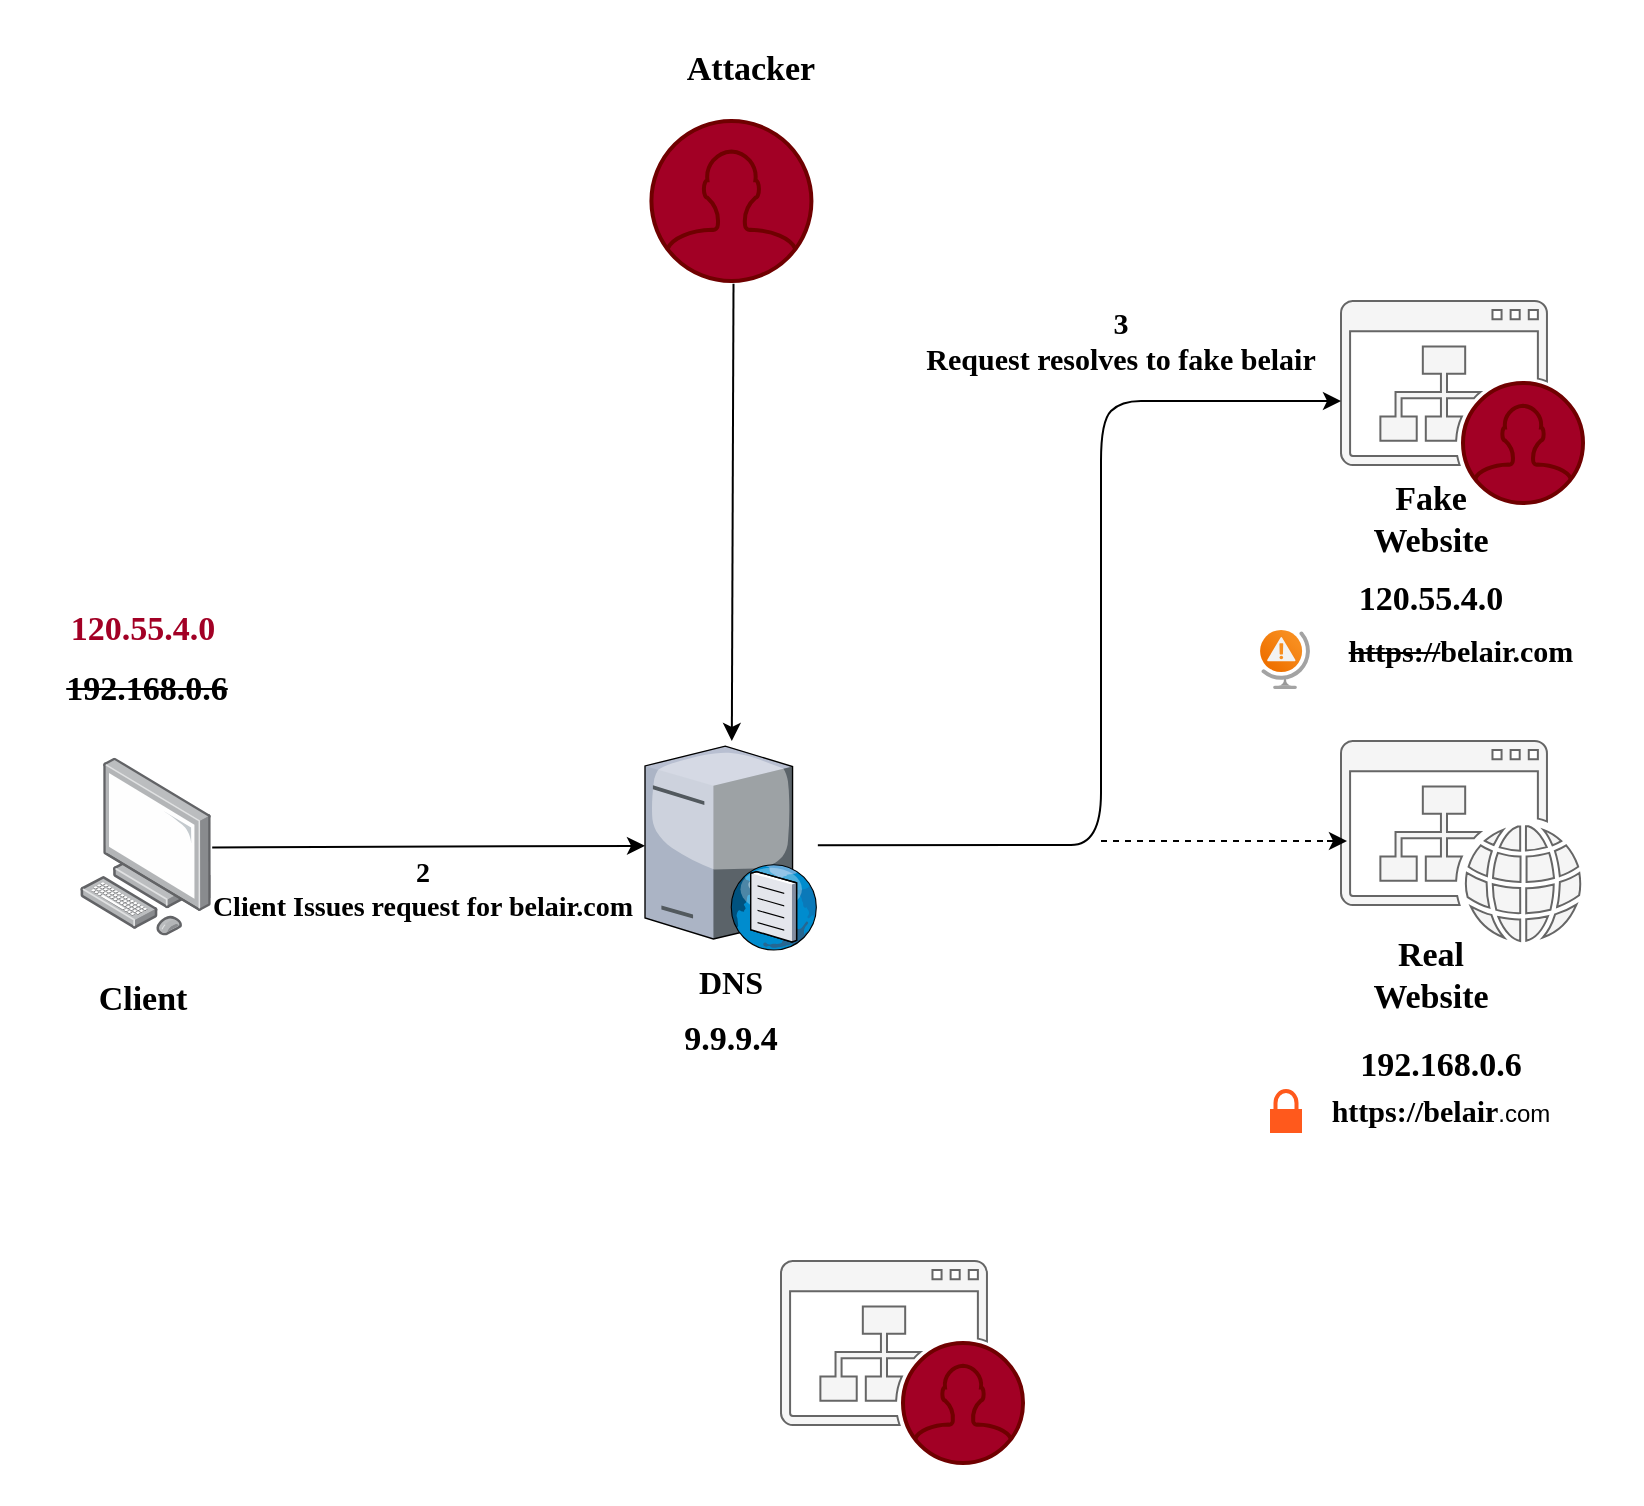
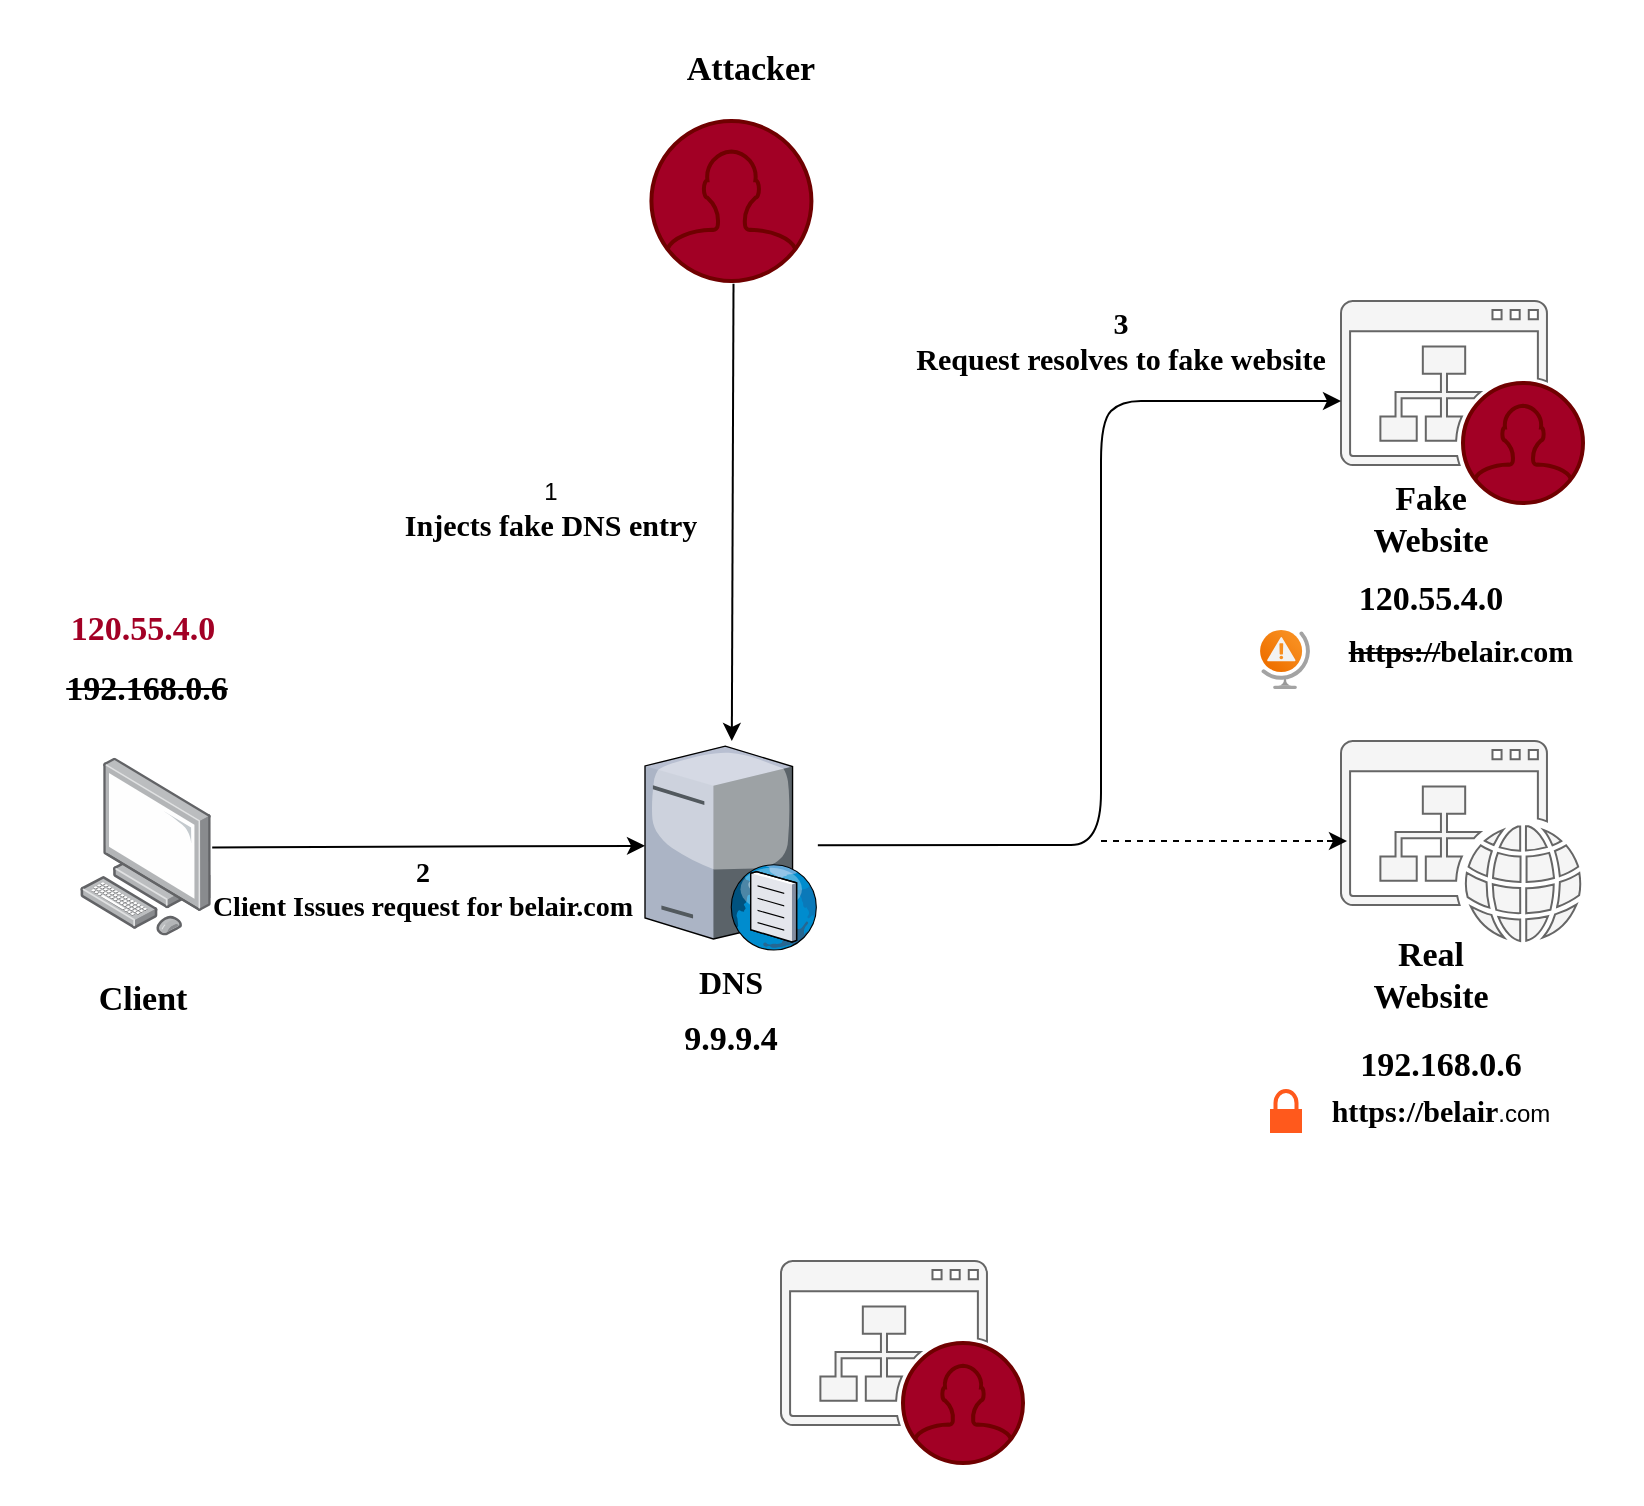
- <mxCell id="13" value="3&lt;br style=&quot;font-size: 15px;&quot;&gt;Request resolves to fake belair" style="text;html=1;align=center;verticalAlign=middle;resizable=0;points=[];autosize=1;strokeColor=none;fillColor=none;fontFamily=Times New Roman;fontStyle=1;fontSize=15;" parent="1" vertex="1"><mxGeometry x="445" y="145" width="230" height="50" as="geometry" /></mxCell>
+ <mxCell id="13" value="3&lt;br style=&quot;font-size: 15px;&quot;&gt;Request resolves to fake website" style="text;html=1;align=center;verticalAlign=middle;resizable=0;points=[];autosize=1;strokeColor=none;fillColor=none;fontFamily=Times New Roman;fontStyle=1;fontSize=15;" parent="1" vertex="1"><mxGeometry x="445" y="145" width="230" height="50" as="geometry" /></mxCell>
+ <mxCell id="28" value="1&lt;br style=&quot;--tw-border-spacing-x: 0; --tw-border-spacing-y: 0; --tw-translate-x: 0; --tw-translate-y: 0; --tw-rotate: 0; --tw-skew-x: 0; --tw-skew-y: 0; --tw-scale-x: 1; --tw-scale-y: 1; --tw-pan-x: ; --tw-pan-y: ; --tw-pinch-zoom: ; --tw-scroll-snap-strictness: proximity; --tw-ordinal: ; --tw-slashed-zero: ; --tw-numeric-figure: ; --tw-numeric-spacing: ; --tw-numeric-fraction: ; --tw-ring-inset: ; --tw-ring-offset-width: 0px; --tw-ring-offset-color: #fff; --tw-ring-color: rgb(59 130 246 / 0.5); --tw-ring-offset-shadow: 0 0 #0000; --tw-ring-shadow: 0 0 #0000; --tw-shadow: 0 0 #0000; --tw-shadow-colored: 0 0 #0000; --tw-blur: ; --tw-brightness: ; --tw-contrast: ; --tw-grayscale: ; --tw-hue-rotate: ; --tw-invert: ; --tw-saturate: ; --tw-sepia: ; --tw-drop-shadow: ; --tw-backdrop-blur: ; --tw-backdrop-brightness: ; --tw-backdrop-contrast: ; --tw-backdrop-grayscale: ; --tw-backdrop-hue-rotate: ; --tw-backdrop-invert: ; --tw-backdrop-opacity: ; --tw-backdrop-saturate: ; --tw-backdrop-sepia: ; font-family: &amp;quot;Times New Roman&amp;quot;; font-size: 15px; font-weight: 700;&quot;&gt;&lt;span style=&quot;--tw-border-spacing-x: 0; --tw-border-spacing-y: 0; --tw-translate-x: 0; --tw-translate-y: 0; --tw-rotate: 0; --tw-skew-x: 0; --tw-skew-y: 0; --tw-scale-x: 1; --tw-scale-y: 1; --tw-pan-x: ; --tw-pan-y: ; --tw-pinch-zoom: ; --tw-scroll-snap-strictness: proximity; --tw-ordinal: ; --tw-slashed-zero: ; --tw-numeric-figure: ; --tw-numeric-spacing: ; --tw-numeric-fraction: ; --tw-ring-inset: ; --tw-ring-offset-width: 0px; --tw-ring-offset-color: #fff; --tw-ring-color: rgb(59 130 246 / 0.5); --tw-ring-offset-shadow: 0 0 #0000; --tw-ring-shadow: 0 0 #0000; --tw-shadow: 0 0 #0000; --tw-shadow-colored: 0 0 #0000; --tw-blur: ; --tw-brightness: ; --tw-contrast: ; --tw-grayscale: ; --tw-hue-rotate: ; --tw-invert: ; --tw-saturate: ; --tw-sepia: ; --tw-drop-shadow: ; --tw-backdrop-blur: ; --tw-backdrop-brightness: ; --tw-backdrop-contrast: ; --tw-backdrop-grayscale: ; --tw-backdrop-hue-rotate: ; --tw-backdrop-invert: ; --tw-backdrop-opacity: ; --tw-backdrop-saturate: ; --tw-backdrop-sepia: ; font-family: &amp;quot;Times New Roman&amp;quot;; font-size: 15px; font-weight: 700;&quot;&gt;Injects fake DNS entry&lt;/span&gt;" style="text;html=1;align=center;verticalAlign=middle;resizable=0;points=[];autosize=1;strokeColor=none;fillColor=none;" parent="1" vertex="1"><mxGeometry x="190" y="230" width="170" height="50" as="geometry" /></mxCell>
